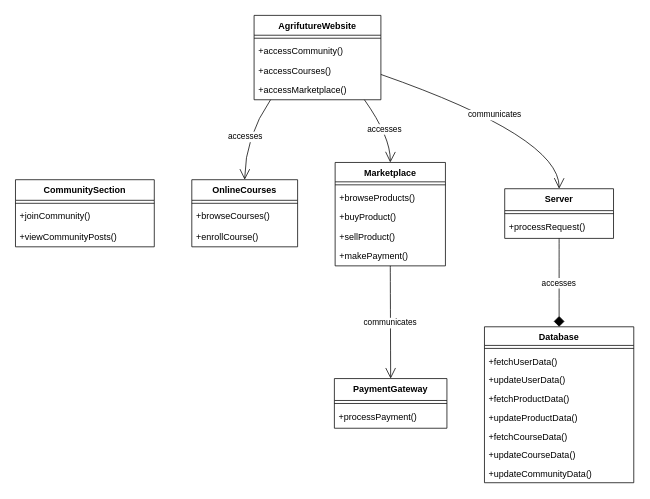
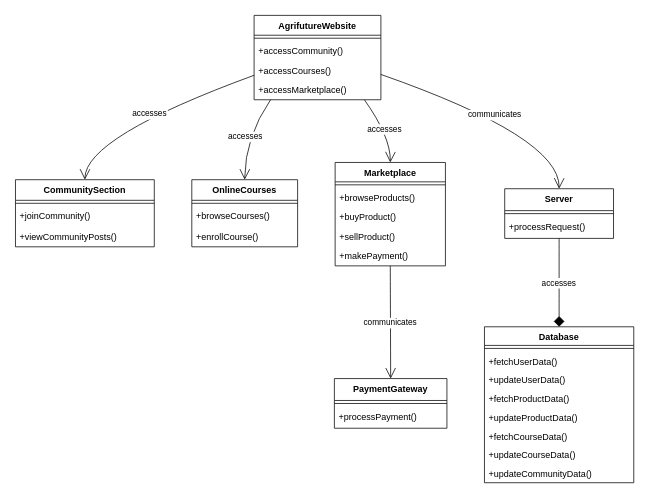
+ <mxCell id="36" value="accesses" style="curved=1;startArrow=none;endArrow=open;endSize=12;exitX=0;exitY=0.71;entryX=0.5;entryY=0;rounded=0;" edge="1" parent="1" source="2" target="7"><mxGeometry relative="1" as="geometry"><Array as="points"><mxPoint x="113" y="182" /></Array></mxGeometry></mxCell>
